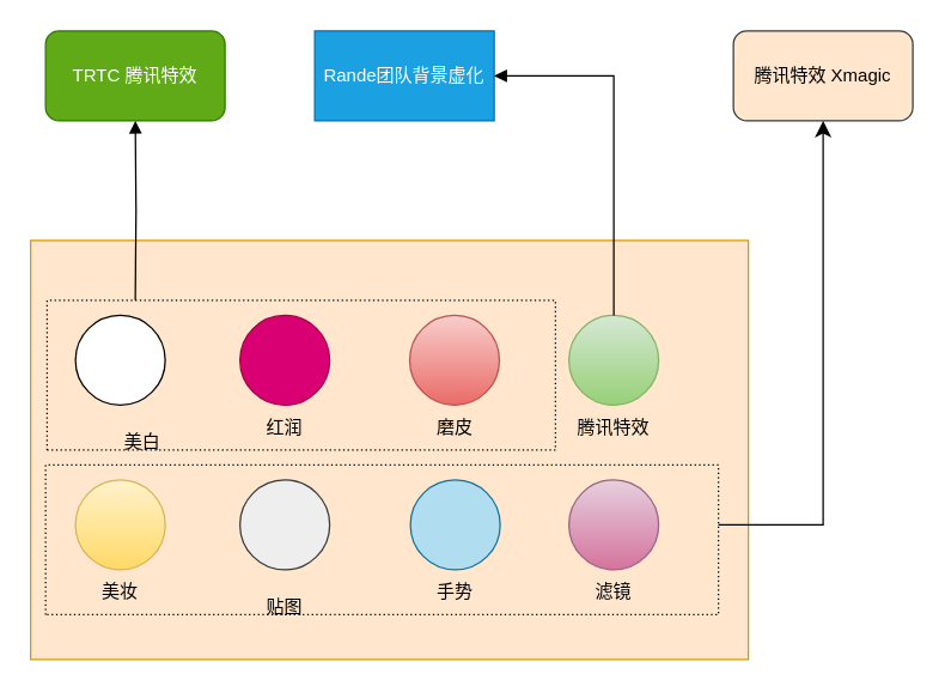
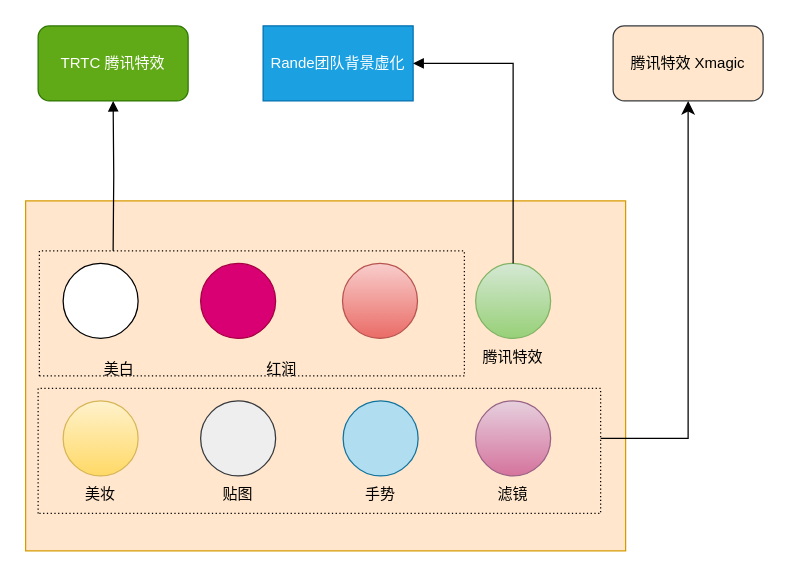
- <mxCell id="21" value="红润" style="text;html=1;strokeColor=none;fillColor=none;align=center;verticalAlign=middle;whiteSpace=wrap;rounded=0;" vertex="1" parent="1"><mxGeometry x="160" y="270" width="60" height="30" as="geometry" /></mxCell>
+ <mxCell id="21" value="红润" style="text;html=1;strokeColor=none;fillColor=none;align=center;verticalAlign=middle;whiteSpace=wrap;rounded=0;" vertex="1" parent="1"><mxGeometry x="195" y="280" width="60" height="30" as="geometry" /></mxCell>
- <mxCell id="22" value="磨皮" style="text;html=1;strokeColor=none;fillColor=none;align=center;verticalAlign=middle;whiteSpace=wrap;rounded=0;" vertex="1" parent="1"><mxGeometry x="274" y="270" width="60" height="30" as="geometry" /></mxCell>
- <mxCell id="25" value="贴图" style="text;html=1;strokeColor=none;fillColor=none;align=center;verticalAlign=middle;whiteSpace=wrap;rounded=0;" vertex="1" parent="1"><mxGeometry x="160" y="390" width="60" height="30" as="geometry" /></mxCell>
+ <mxCell id="25" value="贴图" style="text;html=1;strokeColor=none;fillColor=none;align=center;verticalAlign=middle;whiteSpace=wrap;rounded=0;" vertex="1" parent="1"><mxGeometry x="160" y="380" width="60" height="30" as="geometry" /></mxCell>
